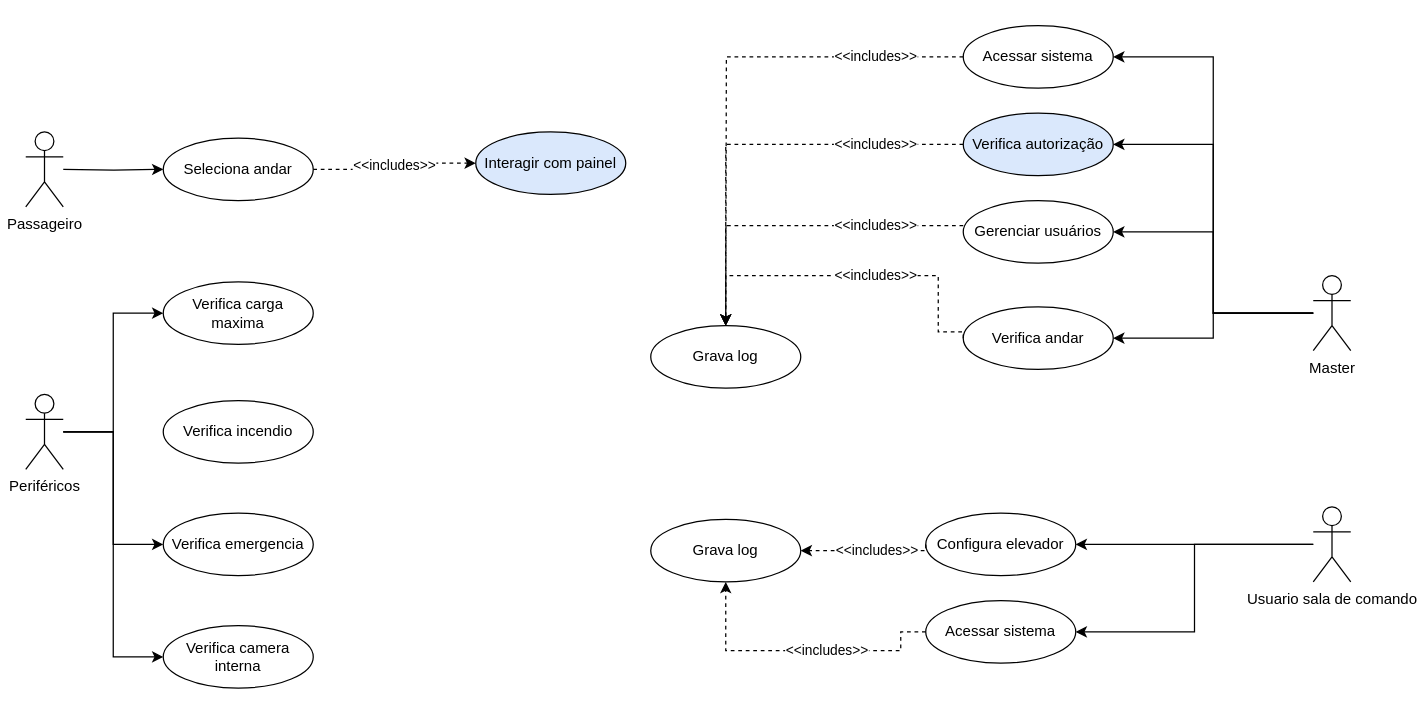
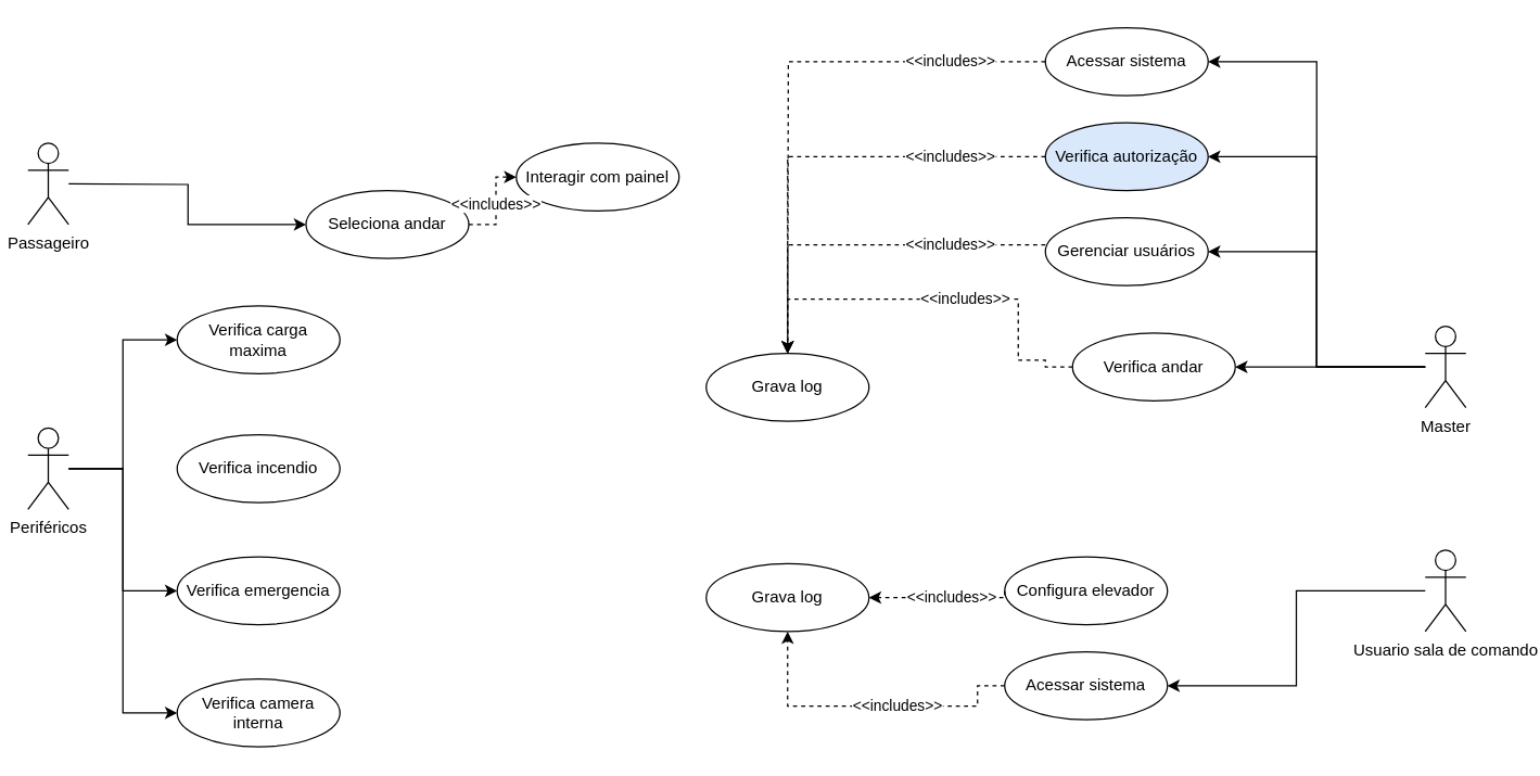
- <mxCell id="16" value="Interagir com painel" style="ellipse;whiteSpace=wrap;html=1;fillColor=#dae8fc;" parent="1" vertex="1"><mxGeometry x="380" y="105" width="120" height="50" as="geometry" /></mxCell>
+ <mxCell id="16" value="Interagir com painel" style="ellipse;whiteSpace=wrap;html=1;" parent="1" vertex="1"><mxGeometry x="380" y="105" width="120" height="50" as="geometry" /></mxCell>
- <mxCell id="9" value="Seleciona andar" style="ellipse;whiteSpace=wrap;html=1;" parent="1" vertex="1"><mxGeometry x="130" y="110" width="120" height="50" as="geometry" /></mxCell>
+ <mxCell id="9" value="Seleciona andar" style="ellipse;whiteSpace=wrap;html=1;" parent="1" vertex="1"><mxGeometry x="225" y="140" width="120" height="50" as="geometry" /></mxCell>
- <mxCell id="8" value="Master" style="shape=umlActor;verticalLabelPosition=bottom;verticalAlign=top;html=1;outlineConnect=0;" parent="1" vertex="1"><mxGeometry x="1050" y="220" width="30" height="60" as="geometry" /></mxCell>
+ <mxCell id="8" value="Master" style="shape=umlActor;verticalLabelPosition=bottom;verticalAlign=top;html=1;outlineConnect=0;" parent="1" vertex="1"><mxGeometry x="1050" y="240" width="30" height="60" as="geometry" /></mxCell>
- <mxCell id="20" value="Verifica andar" style="ellipse;whiteSpace=wrap;html=1;" parent="1" vertex="1"><mxGeometry x="770" y="245" width="120" height="50" as="geometry" /></mxCell>
+ <mxCell id="20" value="Verifica andar" style="ellipse;whiteSpace=wrap;html=1;" parent="1" vertex="1"><mxGeometry x="790" y="245" width="120" height="50" as="geometry" /></mxCell>
- <mxCell id="12" style="edgeStyle=orthogonalEdgeStyle;rounded=0;orthogonalLoop=1;jettySize=auto;html=1;entryX=1;entryY=0.5;entryDx=0;entryDy=0;" edge="1" parent="1" source="14" target="26"><mxGeometry relative="1" as="geometry" /></mxCell>
